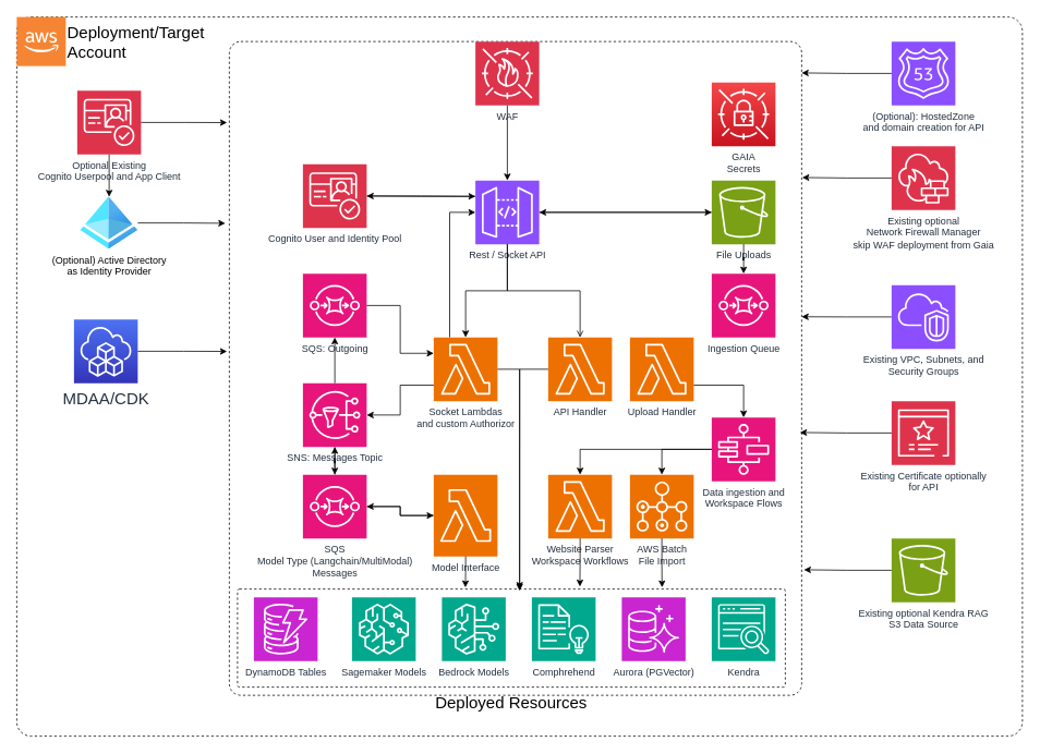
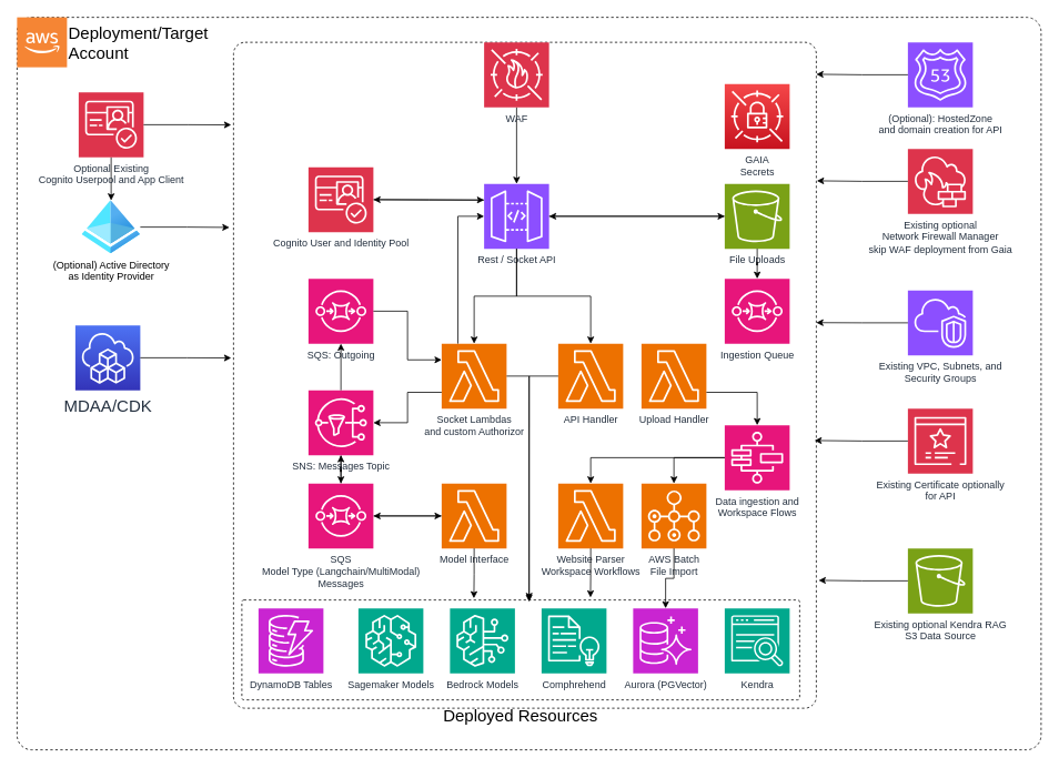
- <mxCell id="57" style="edgeStyle=orthogonalEdgeStyle;rounded=0;orthogonalLoop=1;jettySize=auto;html=1;exitX=0.5;exitY=1;exitDx=0;exitDy=0;exitPerimeter=0;entryX=0.5;entryY=0;entryDx=0;entryDy=0;entryPerimeter=0;endArrow=open;" edge="1" parent="1" source="6" target="13"><mxGeometry relative="1" as="geometry" /></mxCell>
+ <mxCell id="57" style="edgeStyle=orthogonalEdgeStyle;rounded=0;orthogonalLoop=1;jettySize=auto;html=1;exitX=0.5;exitY=1;exitDx=0;exitDy=0;exitPerimeter=0;entryX=0.5;entryY=0;entryDx=0;entryDy=0;entryPerimeter=0;" edge="1" parent="1" source="6" target="13"><mxGeometry relative="1" as="geometry" /></mxCell>
- <mxCell id="23" value="Model Interface" style="sketch=0;points=[[0,0,0],[0.25,0,0],[0.5,0,0],[0.75,0,0],[1,0,0],[0,1,0],[0.25,1,0],[0.5,1,0],[0.75,1,0],[1,1,0],[0,0.25,0],[0,0.5,0],[0,0.75,0],[1,0.25,0],[1,0.5,0],[1,0.75,0]];outlineConnect=0;fontColor=#232F3E;fillColor=#ED7100;strokeColor=#ffffff;dashed=0;verticalLabelPosition=bottom;verticalAlign=top;align=center;html=1;fontSize=12;fontStyle=0;aspect=fixed;shape=mxgraph.aws4.resourceIcon;resIcon=mxgraph.aws4.lambda;" vertex="1" parent="1"><mxGeometry x="530" y="580" width="78" height="100" as="geometry" /></mxCell>
+ <mxCell id="23" value="Model Interface" style="sketch=0;points=[[0,0,0],[0.25,0,0],[0.5,0,0],[0.75,0,0],[1,0,0],[0,1,0],[0.25,1,0],[0.5,1,0],[0.75,1,0],[1,1,0],[0,0.25,0],[0,0.5,0],[0,0.75,0],[1,0.25,0],[1,0.5,0],[1,0.75,0]];outlineConnect=0;fontColor=#232F3E;fillColor=#ED7100;strokeColor=#ffffff;dashed=0;verticalLabelPosition=bottom;verticalAlign=top;align=center;html=1;fontSize=12;fontStyle=0;aspect=fixed;shape=mxgraph.aws4.resourceIcon;resIcon=mxgraph.aws4.lambda;" vertex="1" parent="1"><mxGeometry x="530" y="580" width="78" height="78" as="geometry" /></mxCell>
- <mxCell id="44" style="edgeStyle=orthogonalEdgeStyle;rounded=0;orthogonalLoop=1;jettySize=auto;html=1;exitX=0.5;exitY=1;exitDx=0;exitDy=0;exitPerimeter=0;entryX=0.775;entryY=-0.017;entryDx=0;entryDy=0;entryPerimeter=0;" edge="1" parent="1" source="27" target="41"><mxGeometry relative="1" as="geometry" /></mxCell>
+ <mxCell id="44" style="edgeStyle=orthogonalEdgeStyle;rounded=0;orthogonalLoop=1;jettySize=auto;html=1;exitX=0.5;exitY=1;exitDx=0;exitDy=0;exitPerimeter=0;" edge="1" parent="1" source="27" target="20"><mxGeometry relative="1" as="geometry" /></mxCell>
